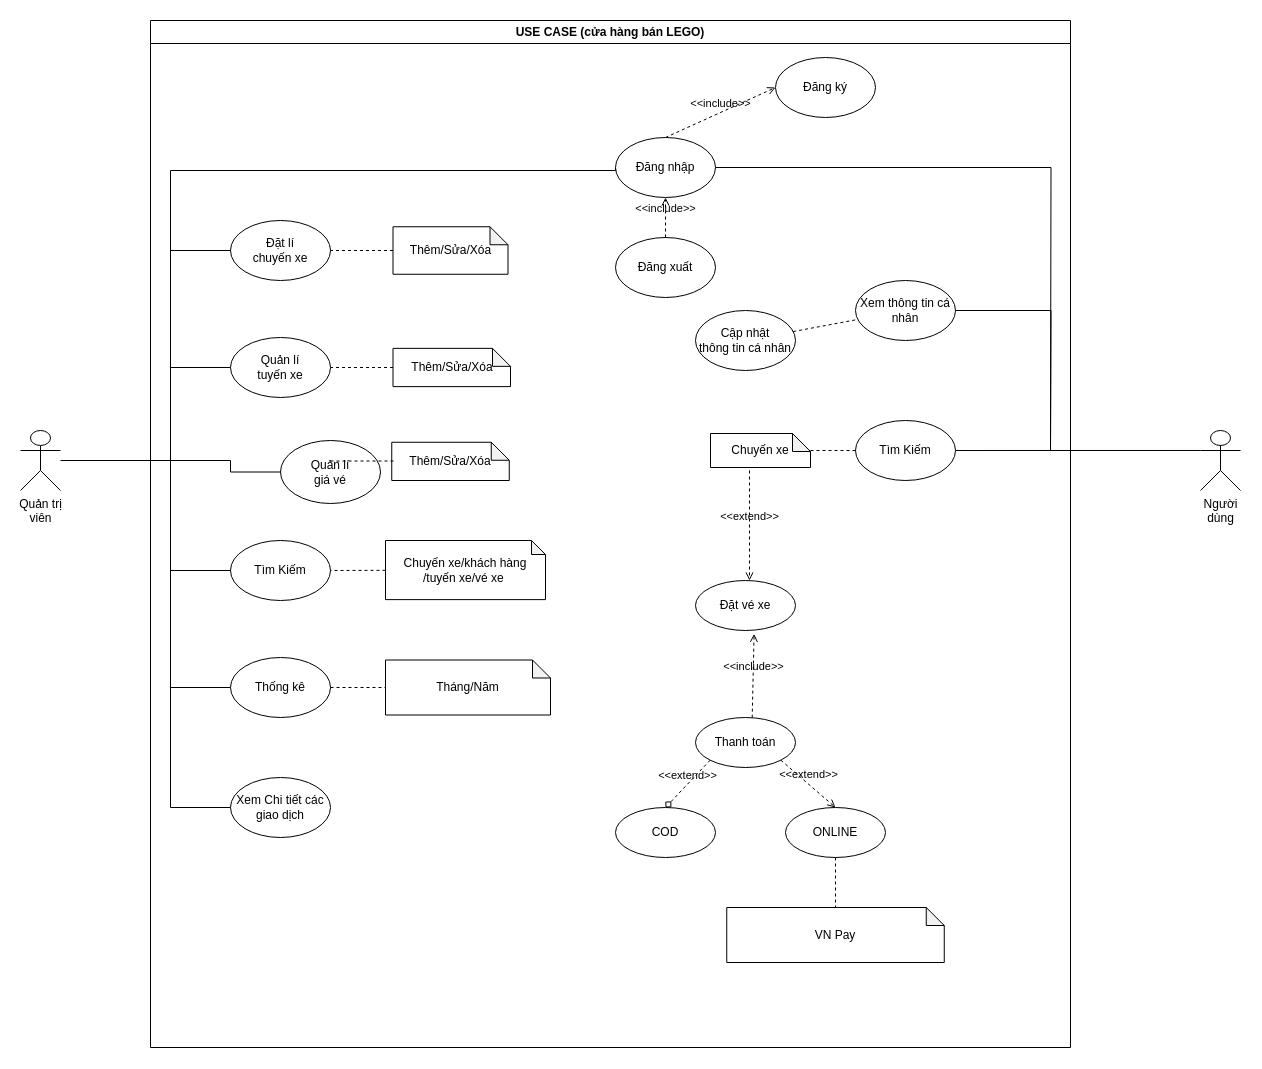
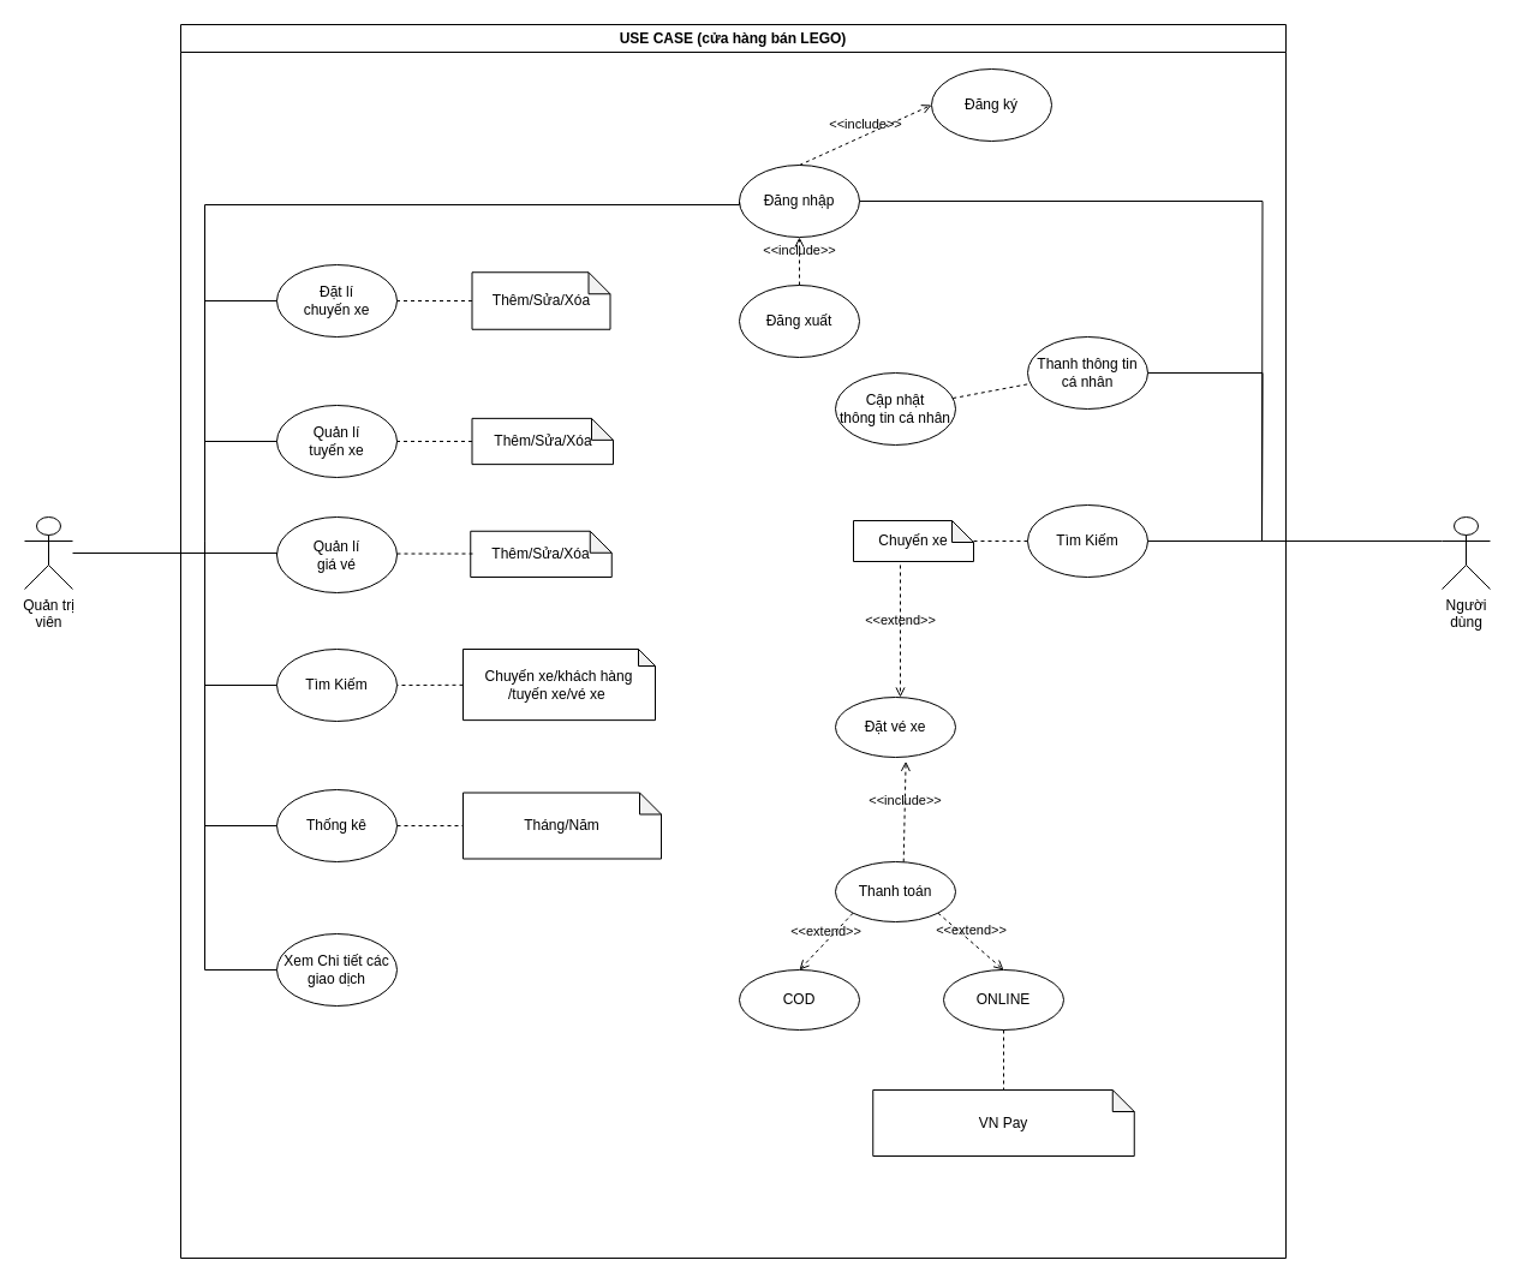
- <mxCell id="8" value="Xem thông tin cá nhân" style="ellipse;whiteSpace=wrap;html=1;" parent="2" vertex="1"><mxGeometry x="705" y="260" width="100" height="60" as="geometry" /></mxCell>
+ <mxCell id="8" value="Thanh thông tin cá nhân" style="ellipse;whiteSpace=wrap;html=1;" parent="2" vertex="1"><mxGeometry x="705" y="260" width="100" height="60" as="geometry" /></mxCell>
- <mxCell id="37" value="Quản lí&lt;br&gt;giá vé" style="ellipse;whiteSpace=wrap;html=1;" vertex="1" parent="2"><mxGeometry x="130" y="420" width="100" height="63.01" as="geometry" /></mxCell>
+ <mxCell id="37" value="Quản lí&lt;br&gt;giá vé" style="ellipse;whiteSpace=wrap;html=1;" vertex="1" parent="2"><mxGeometry x="80" y="410" width="100" height="63.01" as="geometry" /></mxCell>
- <mxCell id="24" value="&amp;lt;&amp;lt;extend&amp;gt;&amp;gt;" style="html=1;verticalAlign=bottom;labelBackgroundColor=none;endArrow=diamond;endFill=0;dashed=1;rounded=0;entryX=0.5;entryY=0;entryDx=0;entryDy=0;exitX=0;exitY=1;exitDx=0;exitDy=0;" parent="2" source="18" target="19" edge="1"><mxGeometry width="160" relative="1" as="geometry"><mxPoint x="745" y="707" as="sourcePoint" /><mxPoint x="805" y="779" as="targetPoint" /></mxGeometry></mxCell>
+ <mxCell id="24" value="&amp;lt;&amp;lt;extend&amp;gt;&amp;gt;" style="html=1;verticalAlign=bottom;labelBackgroundColor=none;endArrow=open;endFill=0;dashed=1;rounded=0;entryX=0.5;entryY=0;entryDx=0;entryDy=0;exitX=0;exitY=1;exitDx=0;exitDy=0;" parent="2" source="18" target="19" edge="1"><mxGeometry width="160" relative="1" as="geometry"><mxPoint x="745" y="707" as="sourcePoint" /><mxPoint x="805" y="779" as="targetPoint" /></mxGeometry></mxCell>
